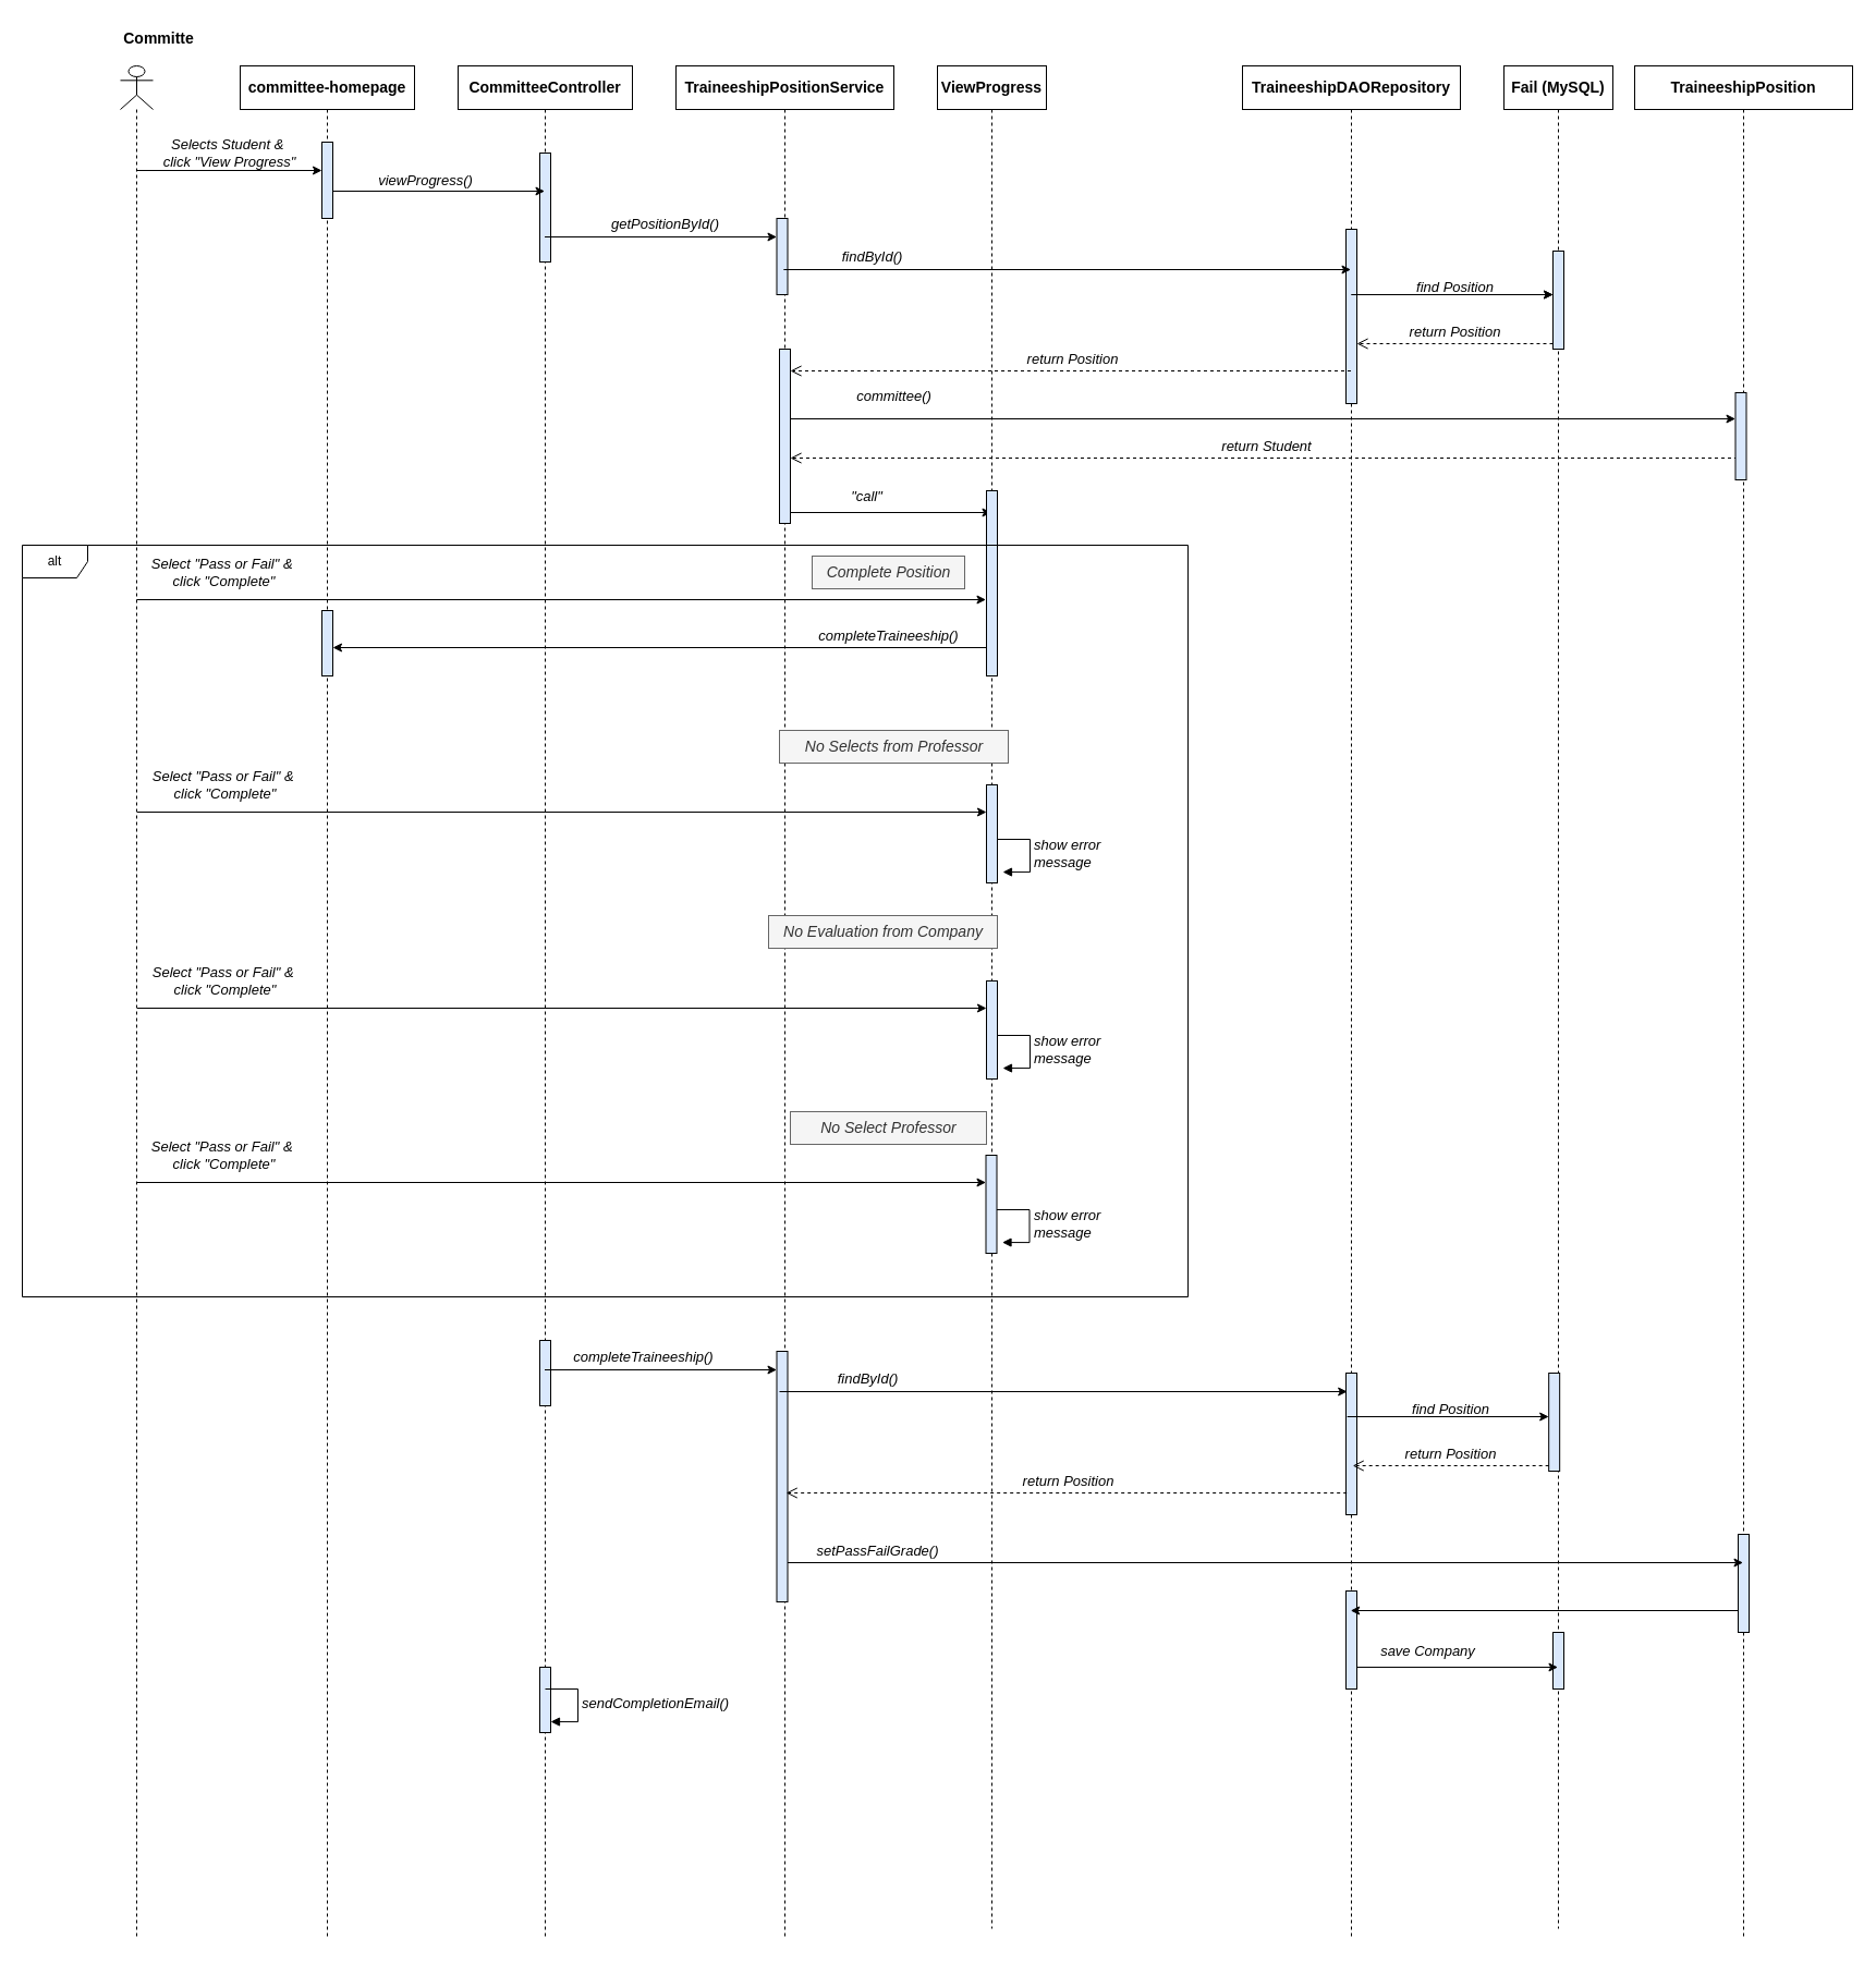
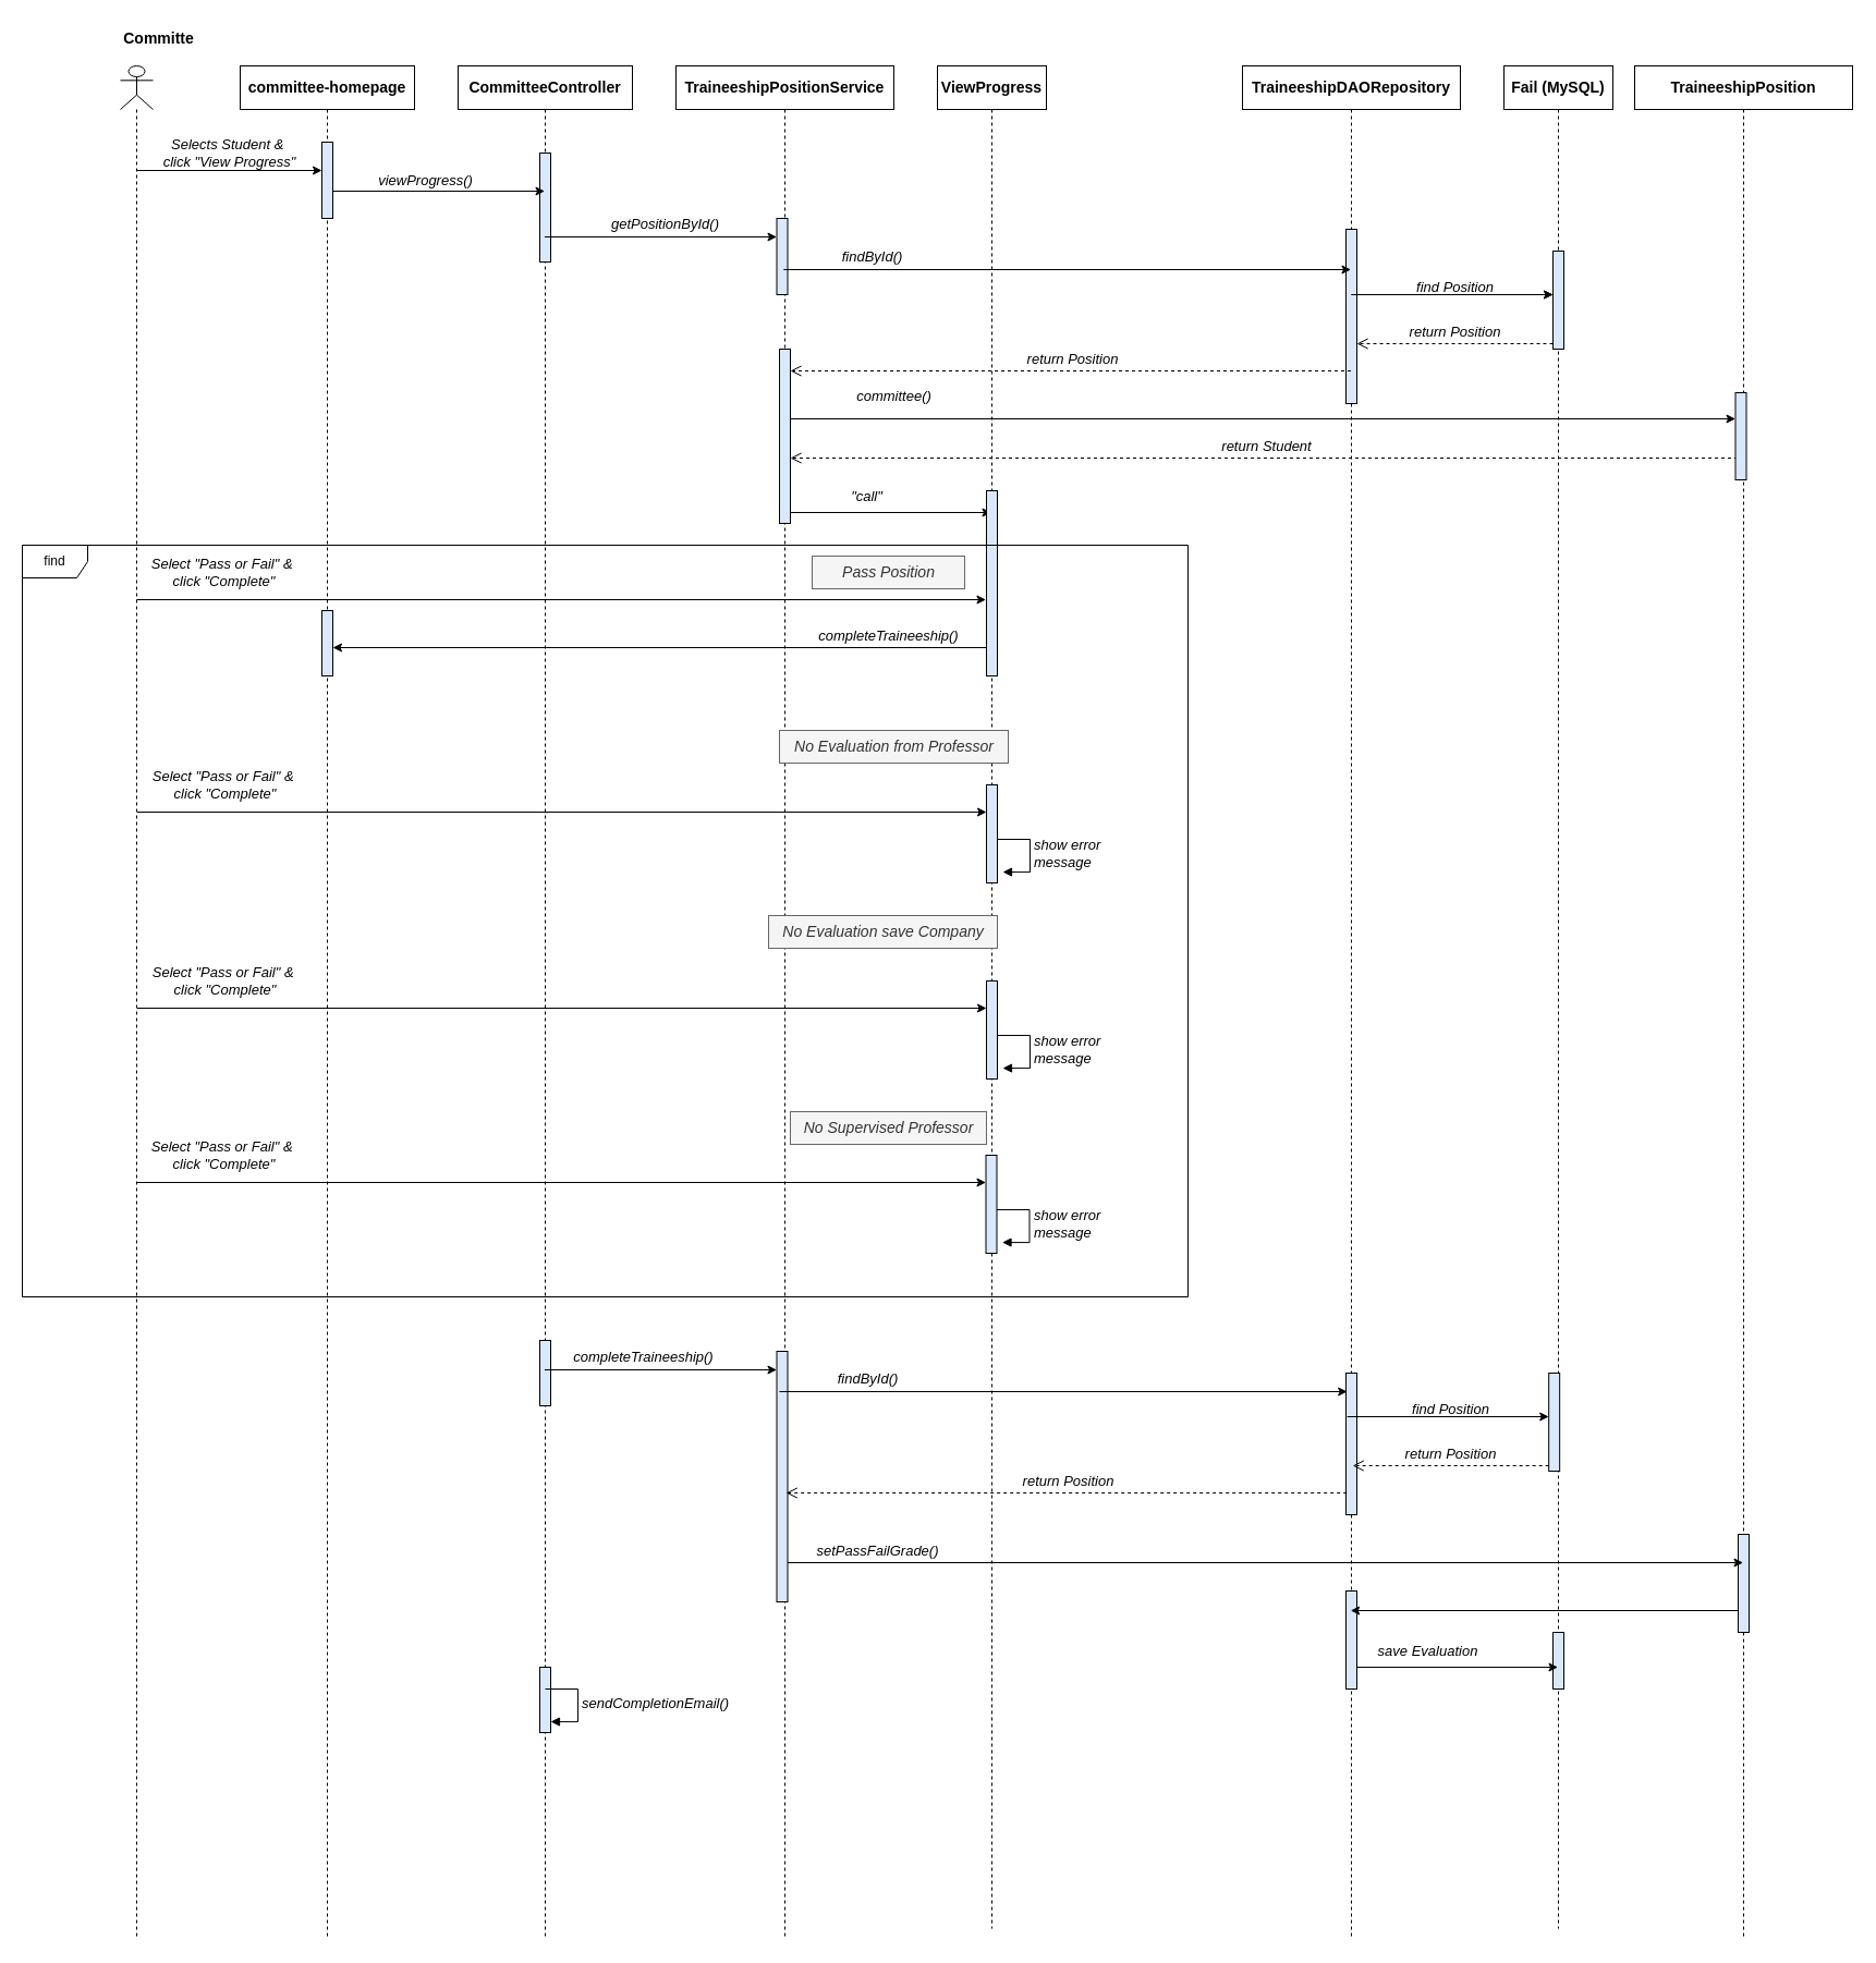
- <mxCell id="46" value="alt" style="shape=umlFrame;whiteSpace=wrap;html=1;pointerEvents=0;" vertex="1" parent="1"><mxGeometry x="20" y="500" width="1070" height="690" as="geometry" /></mxCell>
+ <mxCell id="46" value="find" style="shape=umlFrame;whiteSpace=wrap;html=1;pointerEvents=0;" vertex="1" parent="1"><mxGeometry x="20" y="500" width="1070" height="690" as="geometry" /></mxCell>
- <mxCell id="47" value="Complete Position" style="text;html=1;align=center;verticalAlign=middle;resizable=0;points=[];autosize=1;strokeColor=#666666;fillColor=#f5f5f5;fontSize=14;fontStyle=2;fontColor=#333333;" vertex="1" parent="1"><mxGeometry x="745" y="510" width="140" height="30" as="geometry" /></mxCell>
+ <mxCell id="47" value="Pass Position" style="text;html=1;align=center;verticalAlign=middle;resizable=0;points=[];autosize=1;strokeColor=#666666;fillColor=#f5f5f5;fontSize=14;fontStyle=2;fontColor=#333333;" vertex="1" parent="1"><mxGeometry x="745" y="510" width="140" height="30" as="geometry" /></mxCell>
- <mxCell id="51" value="No Selects from Professor" style="text;html=1;align=center;verticalAlign=middle;resizable=0;points=[];autosize=1;strokeColor=#666666;fillColor=#f5f5f5;fontSize=14;fontStyle=2;fontColor=#333333;" vertex="1" parent="1"><mxGeometry x="715" y="670" width="210" height="30" as="geometry" /></mxCell>
+ <mxCell id="51" value="No Evaluation from Professor" style="text;html=1;align=center;verticalAlign=middle;resizable=0;points=[];autosize=1;strokeColor=#666666;fillColor=#f5f5f5;fontSize=14;fontStyle=2;fontColor=#333333;" vertex="1" parent="1"><mxGeometry x="715" y="670" width="210" height="30" as="geometry" /></mxCell>
- <mxCell id="52" value="No Evaluation from Company" style="text;html=1;align=center;verticalAlign=middle;resizable=0;points=[];autosize=1;strokeColor=#666666;fillColor=#f5f5f5;fontSize=14;fontStyle=2;fontColor=#333333;" vertex="1" parent="1"><mxGeometry x="705" y="840" width="210" height="30" as="geometry" /></mxCell>
+ <mxCell id="52" value="No Evaluation save Company" style="text;html=1;align=center;verticalAlign=middle;resizable=0;points=[];autosize=1;strokeColor=#666666;fillColor=#f5f5f5;fontSize=14;fontStyle=2;fontColor=#333333;" vertex="1" parent="1"><mxGeometry x="705" y="840" width="210" height="30" as="geometry" /></mxCell>
- <mxCell id="53" value="No Select Professor" style="text;html=1;align=center;verticalAlign=middle;resizable=0;points=[];autosize=1;strokeColor=#666666;fillColor=#f5f5f5;fontSize=14;fontStyle=2;fontColor=#333333;" vertex="1" parent="1"><mxGeometry x="725" y="1020" width="180" height="30" as="geometry" /></mxCell>
+ <mxCell id="53" value="No Supervised Professor" style="text;html=1;align=center;verticalAlign=middle;resizable=0;points=[];autosize=1;strokeColor=#666666;fillColor=#f5f5f5;fontSize=14;fontStyle=2;fontColor=#333333;" vertex="1" parent="1"><mxGeometry x="725" y="1020" width="180" height="30" as="geometry" /></mxCell>
- <mxCell id="78" value="save Company" style="text;html=1;align=center;verticalAlign=middle;resizable=0;points=[];autosize=1;strokeColor=none;fillColor=none;fontSize=13;fontStyle=2" vertex="1" parent="1"><mxGeometry x="1250" y="1500" width="120" height="30" as="geometry" /></mxCell>
+ <mxCell id="78" value="save Evaluation" style="text;html=1;align=center;verticalAlign=middle;resizable=0;points=[];autosize=1;strokeColor=none;fillColor=none;fontSize=13;fontStyle=2" vertex="1" parent="1"><mxGeometry x="1250" y="1500" width="120" height="30" as="geometry" /></mxCell>
